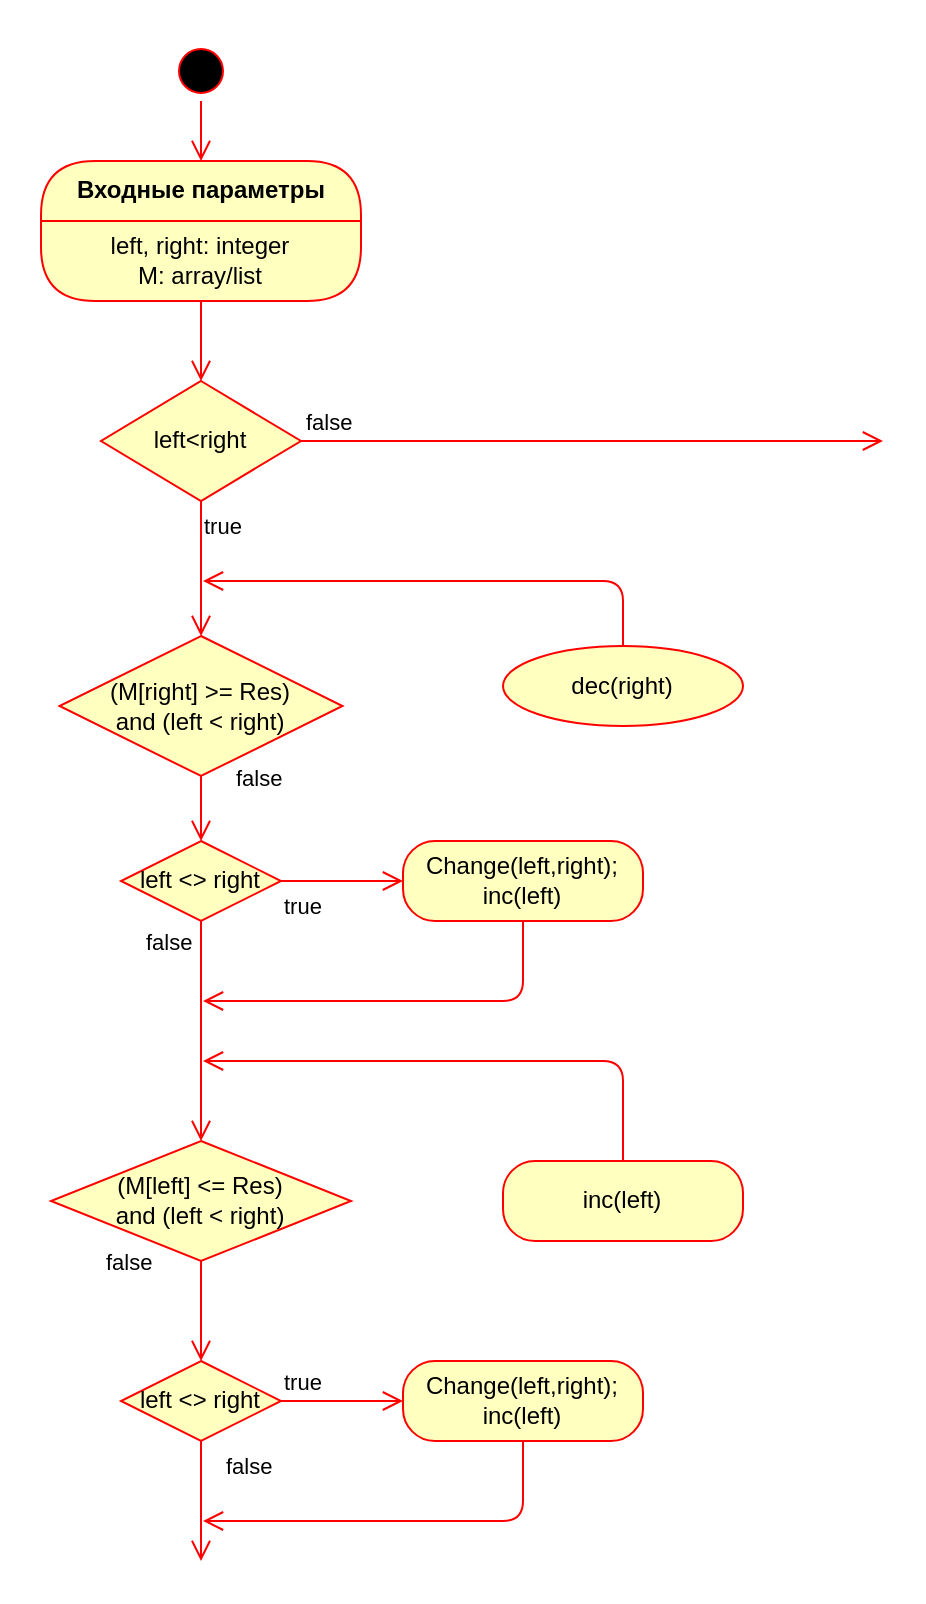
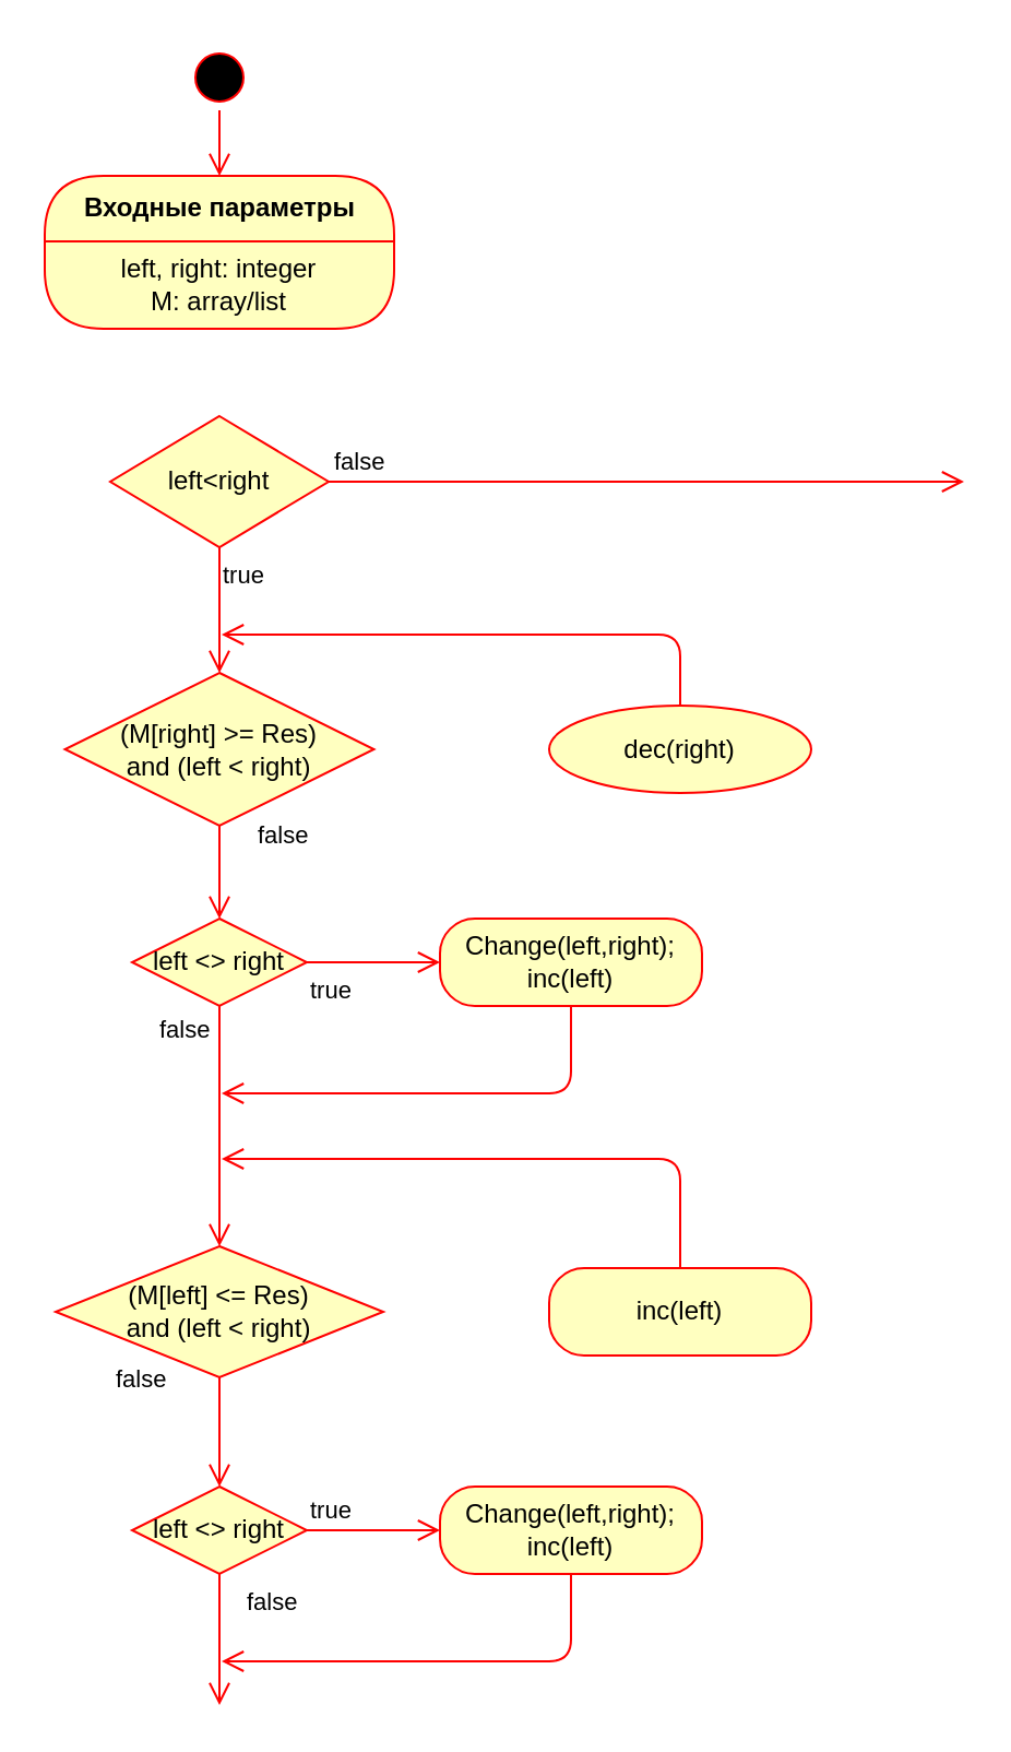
- <mxCell id="6" value="" style="edgeStyle=orthogonalEdgeStyle;html=1;verticalAlign=bottom;endArrow=open;endSize=8;strokeColor=#ff0000;entryX=0.5;entryY=0;entryDx=0;entryDy=0;" edge="1" source="4" parent="1" target="7"><mxGeometry relative="1" as="geometry"><mxPoint x="100" y="110" as="targetPoint" /></mxGeometry></mxCell>
- <mxCell id="12" value="(M[right] &amp;gt;= Res)&lt;br&gt;and (left &amp;lt; right)" style="rhombus;whiteSpace=wrap;html=1;fillColor=#ffffc0;strokeColor=#ff0000;" vertex="1" parent="1"><mxGeometry x="29.25" y="317.5" width="141.5" height="70" as="geometry" /></mxCell>
+ <mxCell id="12" value="(M[right] &amp;gt;= Res)&lt;br&gt;and (left &amp;lt; right)" style="rhombus;whiteSpace=wrap;html=1;fillColor=#ffffc0;strokeColor=#ff0000;" vertex="1" parent="1"><mxGeometry x="29.25" y="307.5" width="141.5" height="70" as="geometry" /></mxCell>
